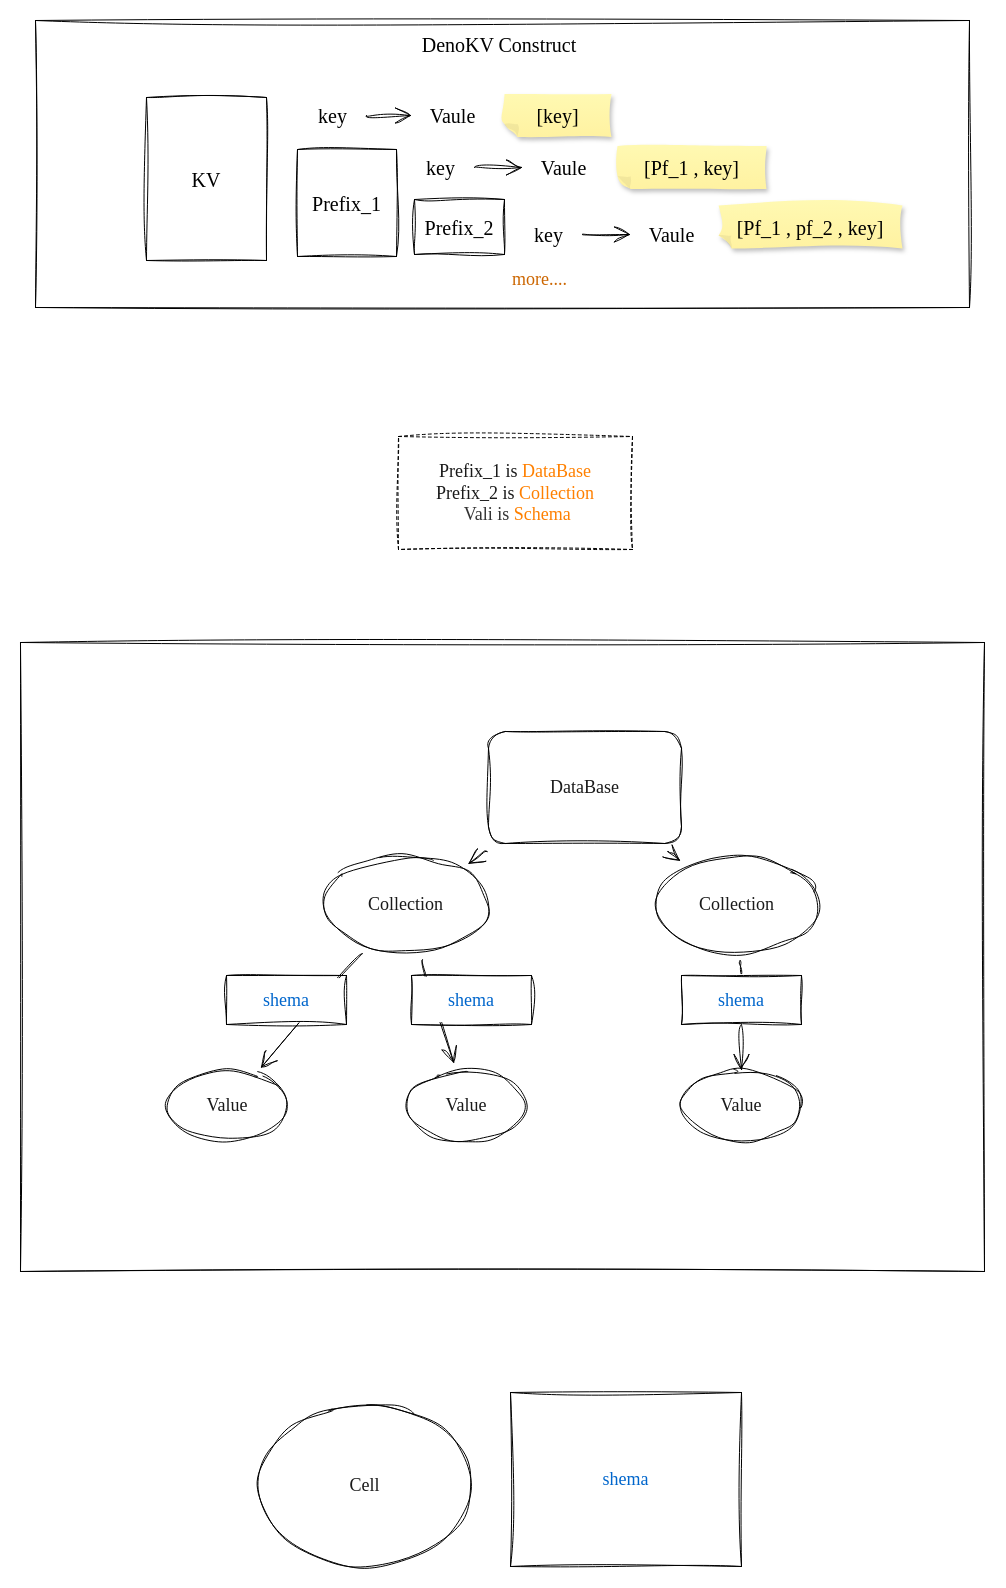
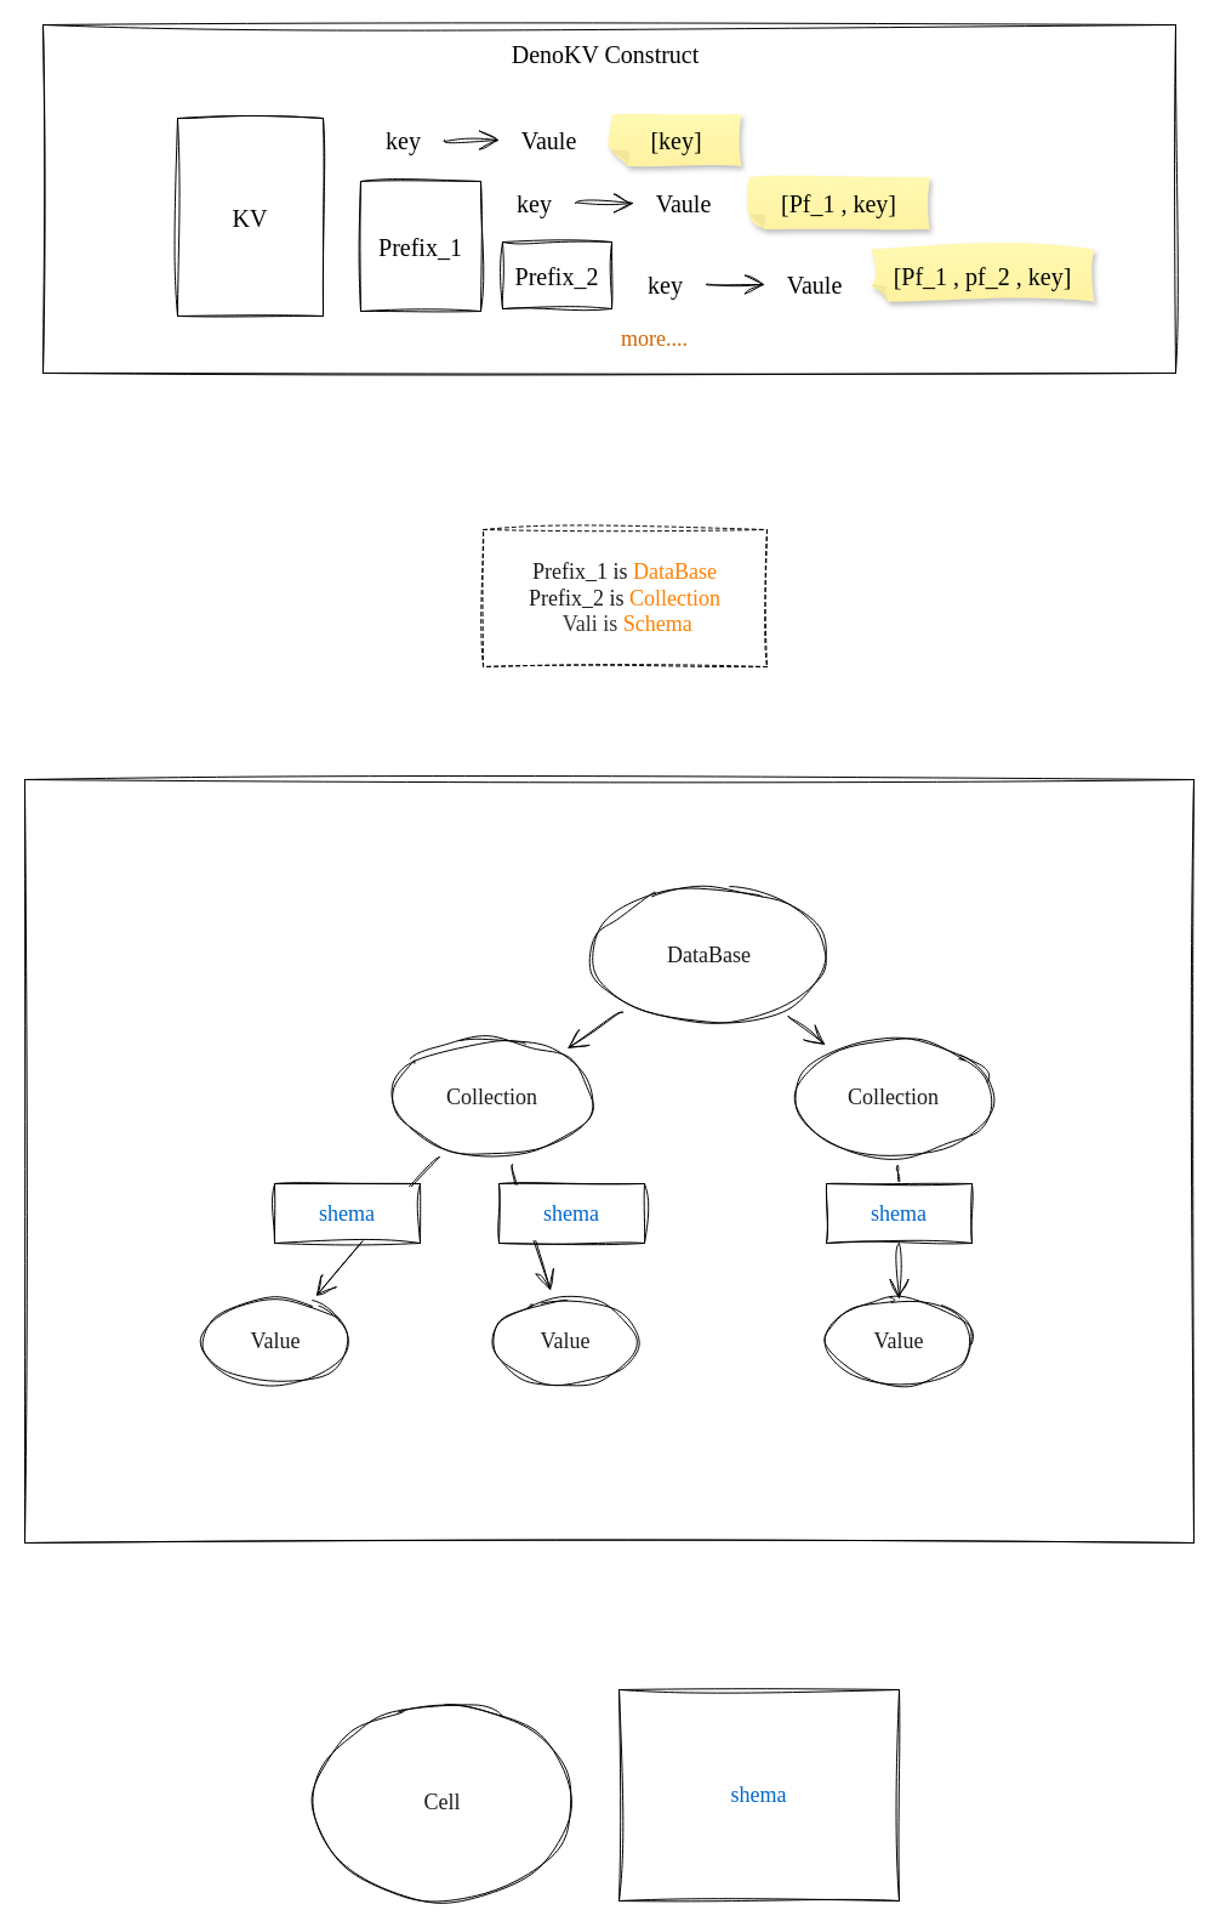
- <mxCell id="26" value="&lt;font color=&quot;#1a1a1a&quot;&gt;DataBase&lt;/font&gt;" style="whiteSpace=wrap;html=1;sketch=1;hachureGap=4;jiggle=2;curveFitting=1;fontFamily=Architects Daughter;fontSource=https%3A%2F%2Ffonts.googleapis.com%2Fcss%3Ffamily%3DArchitects%2BDaughter;fontSize=18;fontColor=#FF8000;movable=1;resizable=1;rotatable=1;deletable=1;editable=1;connectable=1;rounded=1;" parent="24" vertex="1"><mxGeometry x="468" y="89" width="193" height="112" as="geometry" /></mxCell>
+ <mxCell id="26" value="&lt;font color=&quot;#1a1a1a&quot;&gt;DataBase&lt;/font&gt;" style="ellipse;whiteSpace=wrap;html=1;sketch=1;hachureGap=4;jiggle=2;curveFitting=1;fontFamily=Architects Daughter;fontSource=https%3A%2F%2Ffonts.googleapis.com%2Fcss%3Ffamily%3DArchitects%2BDaughter;fontSize=18;fontColor=#FF8000;movable=1;resizable=1;rotatable=1;deletable=1;editable=1;connectable=1;" parent="24" vertex="1"><mxGeometry x="468" y="89" width="193" height="112" as="geometry" /></mxCell>
